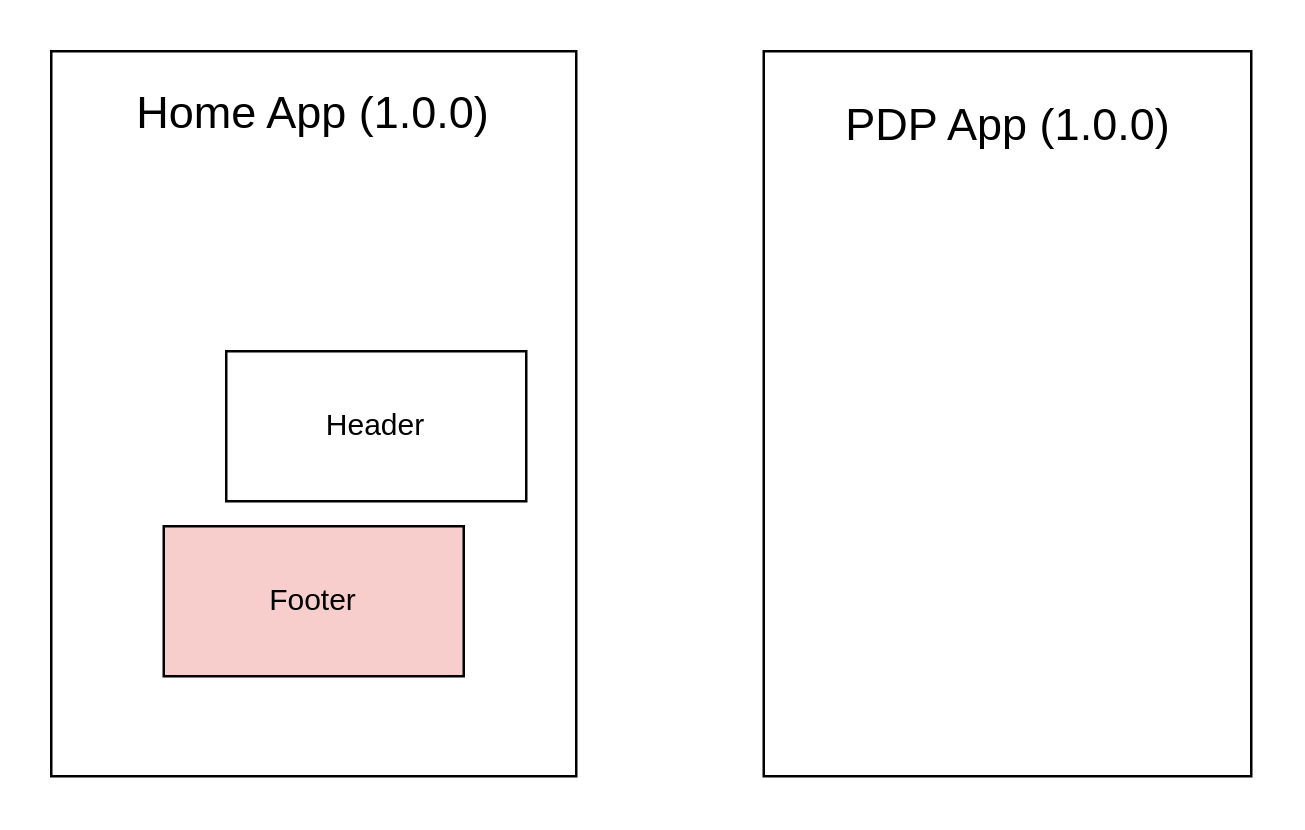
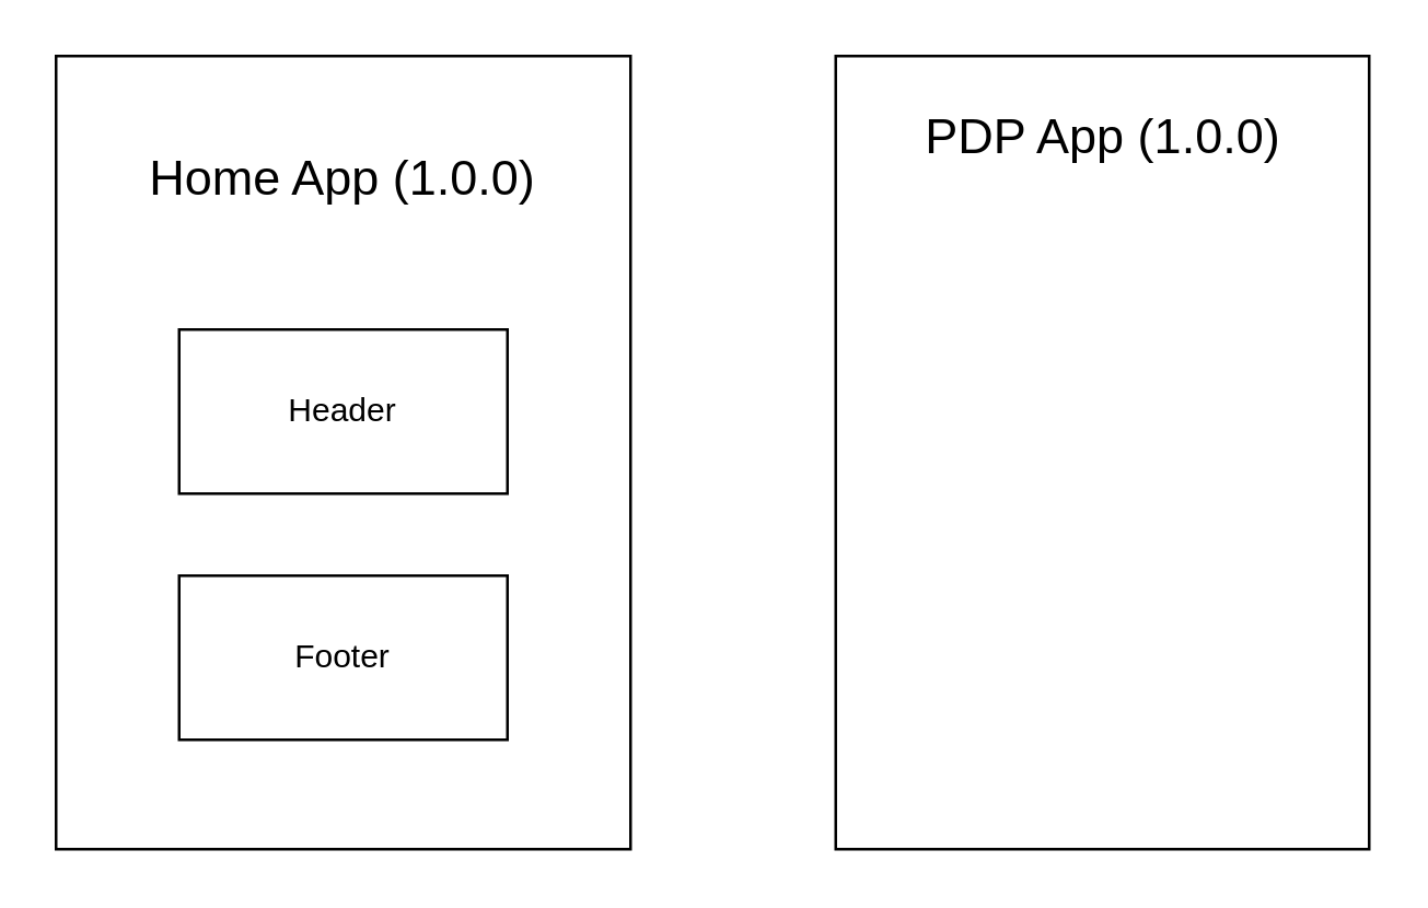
- <mxCell id="5" value="&lt;font style=&quot;font-size: 18px&quot;&gt;Home App (1.0.0)&lt;/font&gt;" style="text;html=1;strokeColor=none;fillColor=none;align=center;verticalAlign=middle;whiteSpace=wrap;rounded=0;" parent="1" vertex="1"><mxGeometry x="30" y="30" width="190" height="30" as="geometry" /></mxCell>
+ <mxCell id="5" value="&lt;font style=&quot;font-size: 18px&quot;&gt;Home App (1.0.0)&lt;/font&gt;" style="text;html=1;strokeColor=none;fillColor=none;align=center;verticalAlign=middle;whiteSpace=wrap;rounded=0;" parent="1" vertex="1"><mxGeometry x="30" y="50" width="190" height="30" as="geometry" /></mxCell>
- <mxCell id="3" value="Header" style="rounded=0;whiteSpace=wrap;html=1;" parent="1" vertex="1"><mxGeometry x="90" y="140" width="120" height="60" as="geometry" /></mxCell>
+ <mxCell id="3" value="Header" style="rounded=0;whiteSpace=wrap;html=1;" parent="1" vertex="1"><mxGeometry x="65" y="120" width="120" height="60" as="geometry" /></mxCell>
- <mxCell id="4" value="Footer" style="rounded=0;whiteSpace=wrap;html=1;fillColor=#f8cecc;" parent="1" vertex="1"><mxGeometry x="65" y="210" width="120" height="60" as="geometry" /></mxCell>
+ <mxCell id="4" value="Footer" style="rounded=0;whiteSpace=wrap;html=1;" parent="1" vertex="1"><mxGeometry x="65" y="210" width="120" height="60" as="geometry" /></mxCell>
